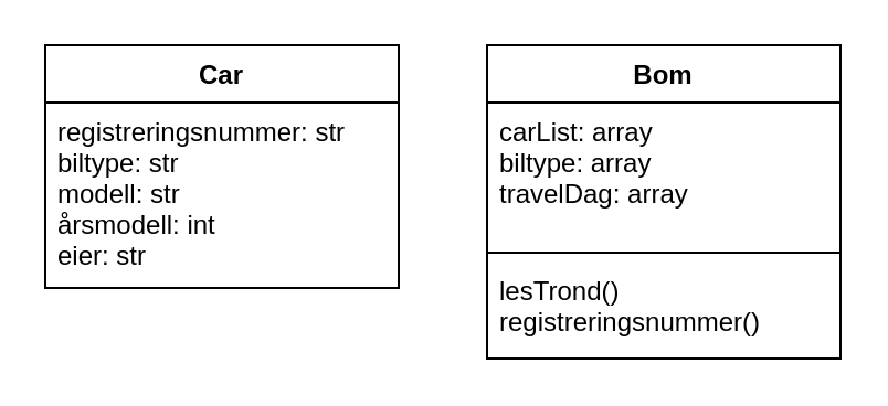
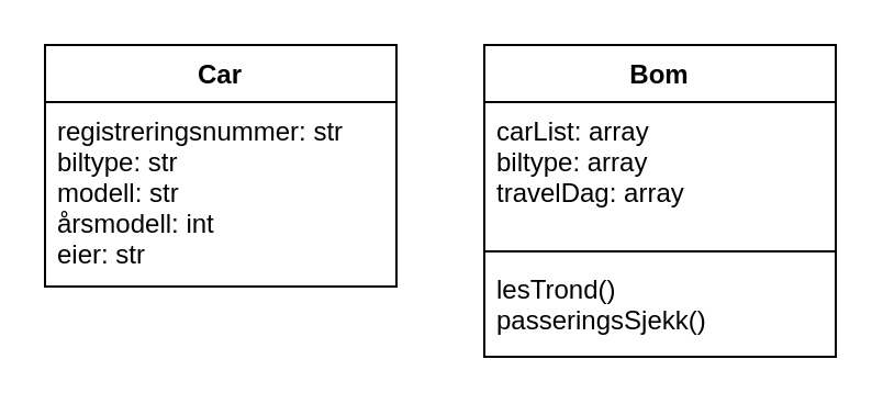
- <mxCell id="7" value="lesTrond()&#10;registreringsnummer()" style="text;strokeColor=none;fillColor=none;align=left;verticalAlign=top;spacingLeft=4;spacingRight=4;overflow=hidden;rotatable=0;points=[[0,0.5],[1,0.5]];portConstraint=eastwest;" vertex="1" parent="4"><mxGeometry y="98" width="160" height="44" as="geometry" /></mxCell>
+ <mxCell id="7" value="lesTrond()&#10;passeringsSjekk()" style="text;strokeColor=none;fillColor=none;align=left;verticalAlign=top;spacingLeft=4;spacingRight=4;overflow=hidden;rotatable=0;points=[[0,0.5],[1,0.5]];portConstraint=eastwest;" vertex="1" parent="4"><mxGeometry y="98" width="160" height="44" as="geometry" /></mxCell>
